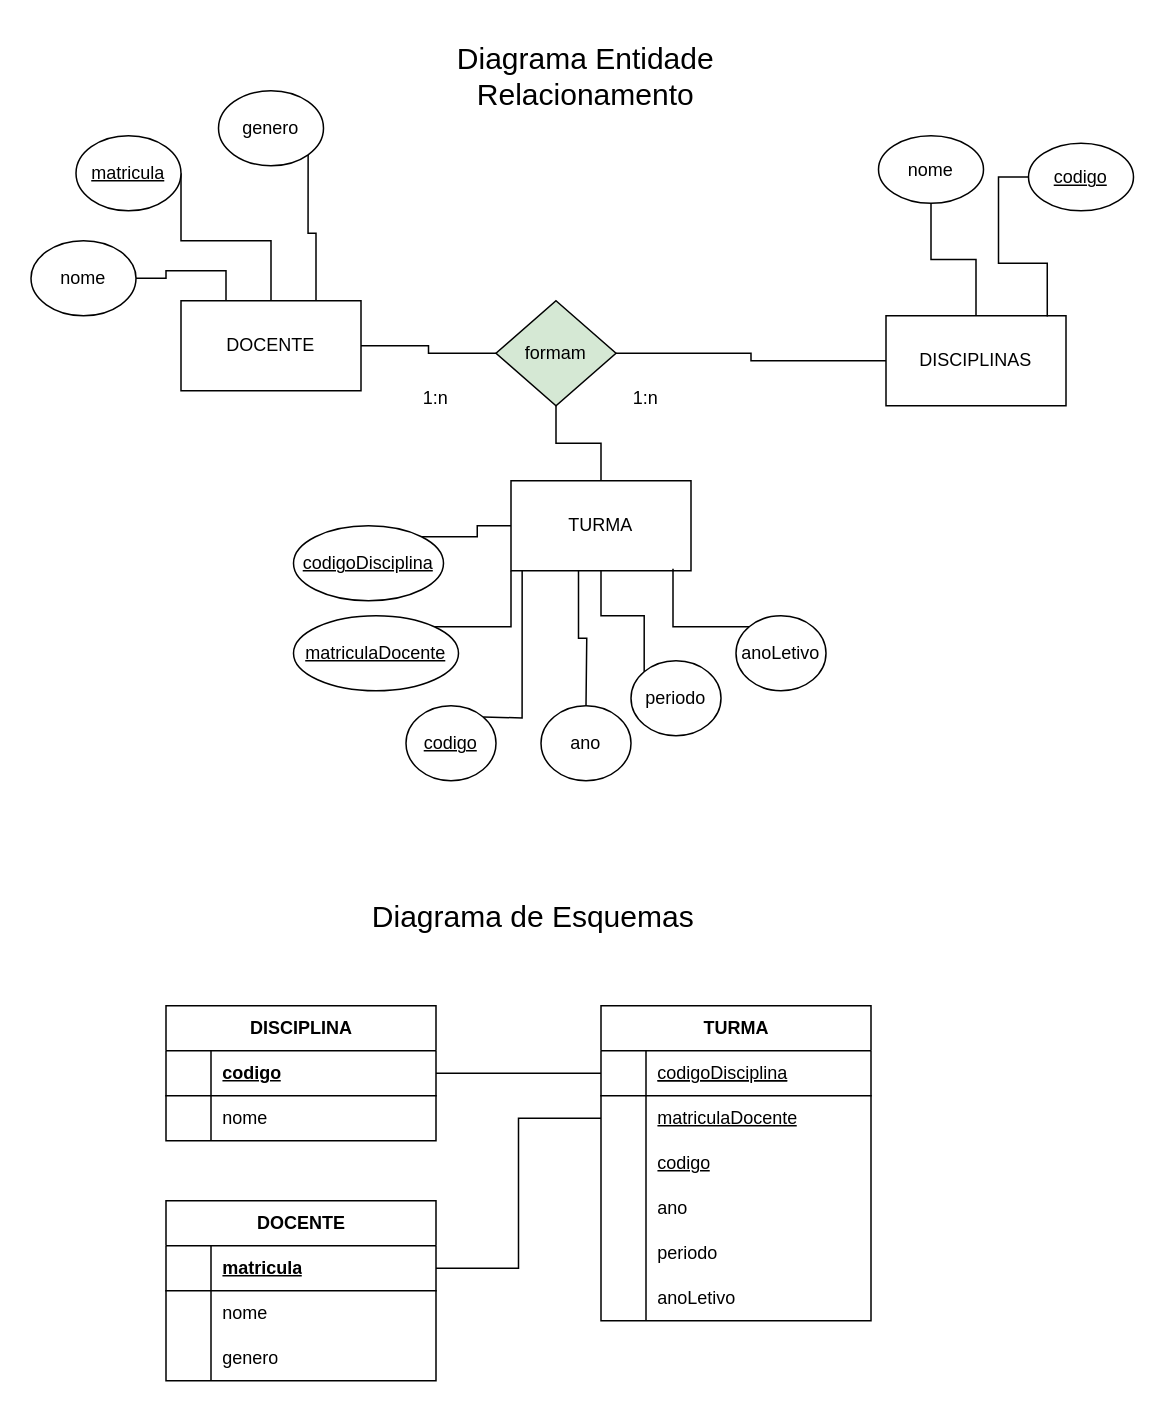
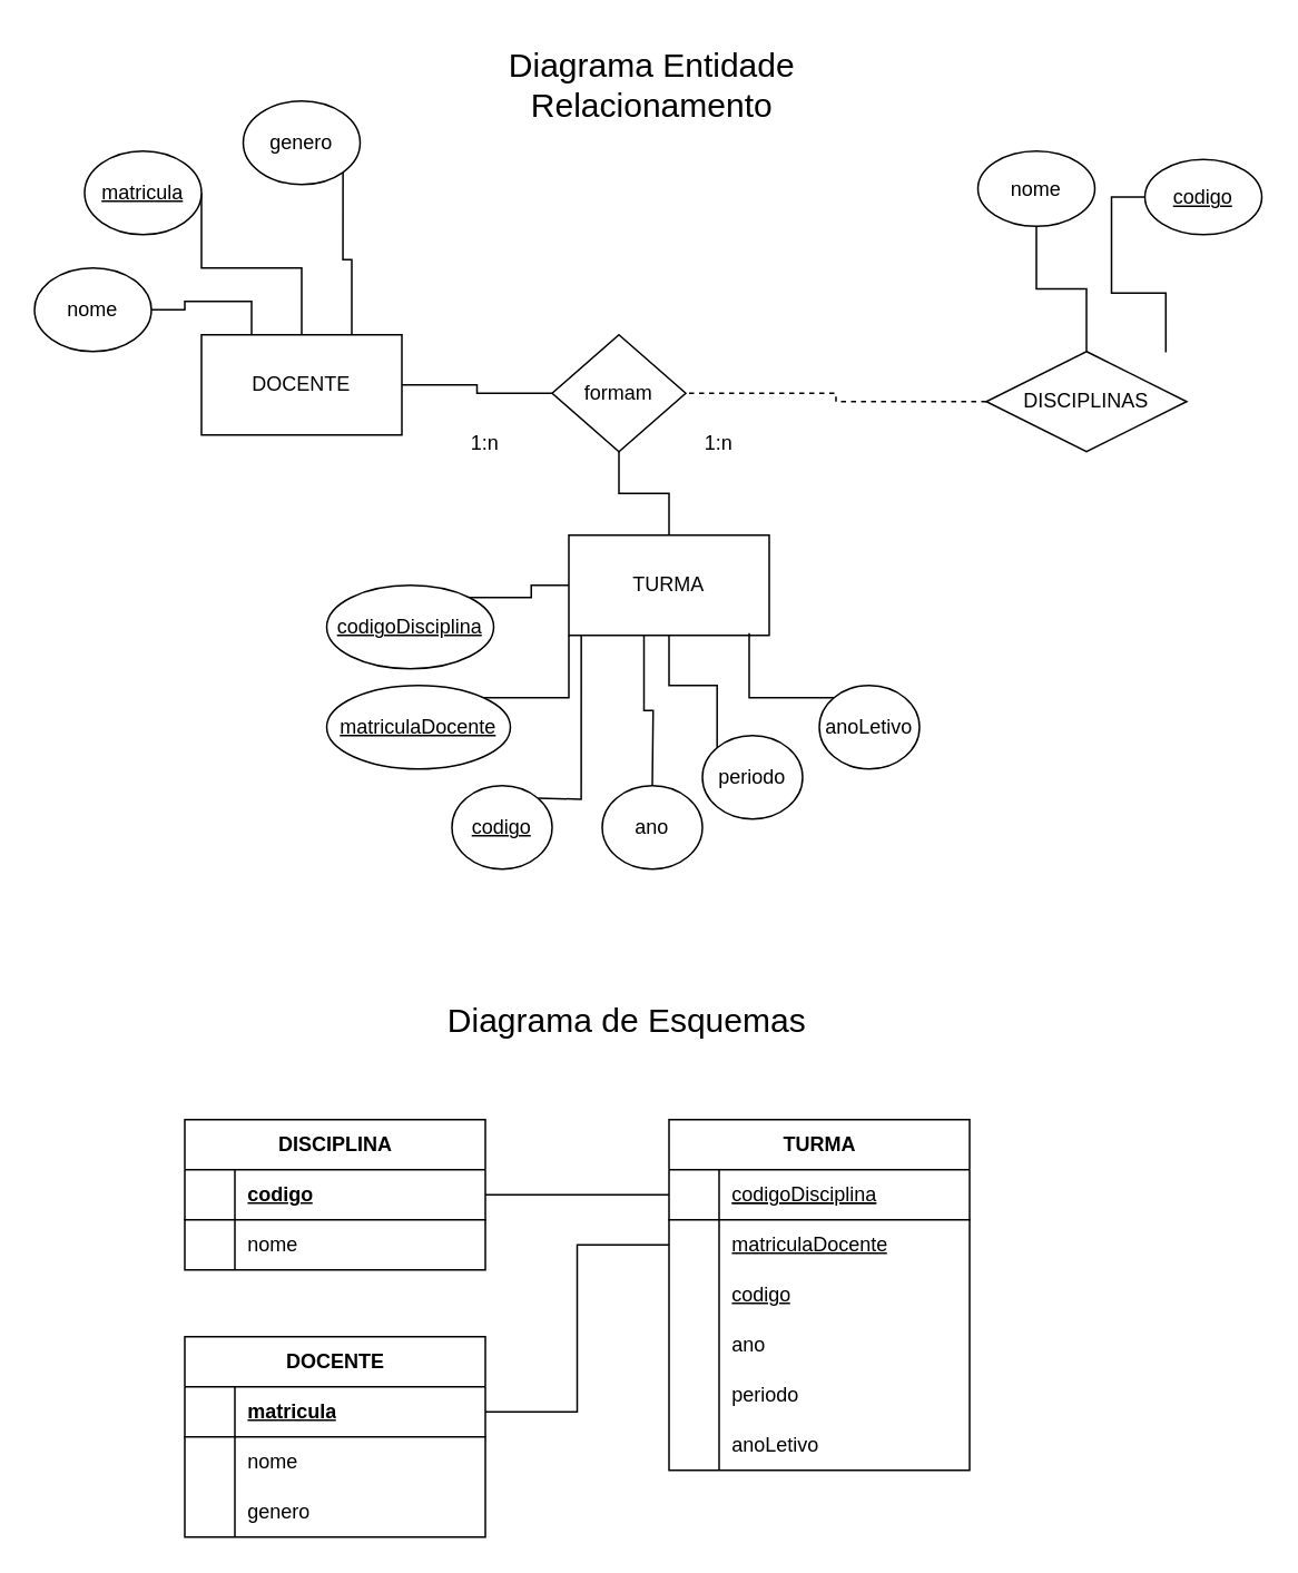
- <mxCell id="30" value="formam" style="rhombus;whiteSpace=wrap;html=1;fillColor=#d5e8d4;" vertex="1" parent="1"><mxGeometry x="330" y="200" width="80" height="70" as="geometry" /></mxCell>
+ <mxCell id="30" value="formam" style="rhombus;whiteSpace=wrap;html=1;" vertex="1" parent="1"><mxGeometry x="330" y="200" width="80" height="70" as="geometry" /></mxCell>
- <mxCell id="10" style="edgeStyle=orthogonalEdgeStyle;rounded=0;orthogonalLoop=1;jettySize=auto;html=1;exitX=0;exitY=0.5;exitDx=0;exitDy=0;entryX=1;entryY=0.5;entryDx=0;entryDy=0;endArrow=none;endFill=0;" edge="1" parent="1" source="11" target="30"><mxGeometry relative="1" as="geometry" /></mxCell>
+ <mxCell id="10" style="edgeStyle=orthogonalEdgeStyle;rounded=0;orthogonalLoop=1;jettySize=auto;html=1;exitX=0;exitY=0.5;exitDx=0;exitDy=0;entryX=1;entryY=0.5;entryDx=0;entryDy=0;endArrow=none;endFill=0;dashed=1;" edge="1" parent="1" source="11" target="30"><mxGeometry relative="1" as="geometry" /></mxCell>
- <mxCell id="11" value="DISCIPLINAS" style="rounded=0;whiteSpace=wrap;html=1;" vertex="1" parent="1"><mxGeometry x="590" y="210" width="120" height="60" as="geometry" /></mxCell>
+ <mxCell id="11" value="DISCIPLINAS" style="rhombus;whiteSpace=wrap;html=1;" vertex="1" parent="1"><mxGeometry x="590" y="210" width="120" height="60" as="geometry" /></mxCell>
- <mxCell id="34" value="&lt;font style=&quot;font-size: 20px;&quot;&gt;Diagrama de Esquemas&lt;/font&gt;" style="text;html=1;align=center;verticalAlign=middle;whiteSpace=wrap;rounded=0;" vertex="1" parent="1"><mxGeometry x="195" y="580" width="320" height="60" as="geometry" /></mxCell>
+ <mxCell id="34" value="&lt;font style=&quot;font-size: 20px;&quot;&gt;Diagrama de Esquemas&lt;/font&gt;" style="text;html=1;align=center;verticalAlign=middle;whiteSpace=wrap;rounded=0;" vertex="1" parent="1"><mxGeometry x="215" y="580" width="320" height="60" as="geometry" /></mxCell>
